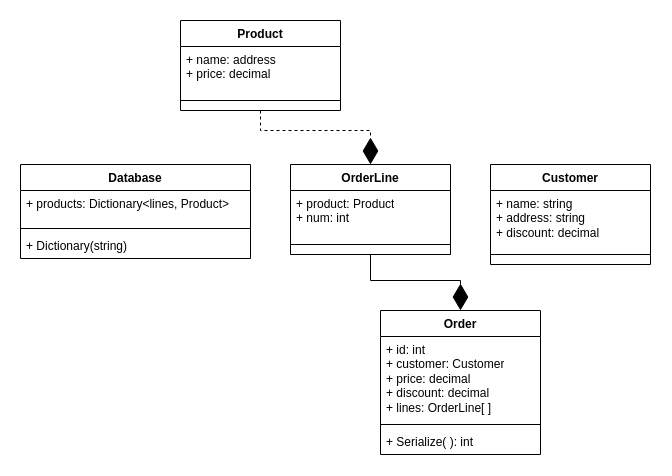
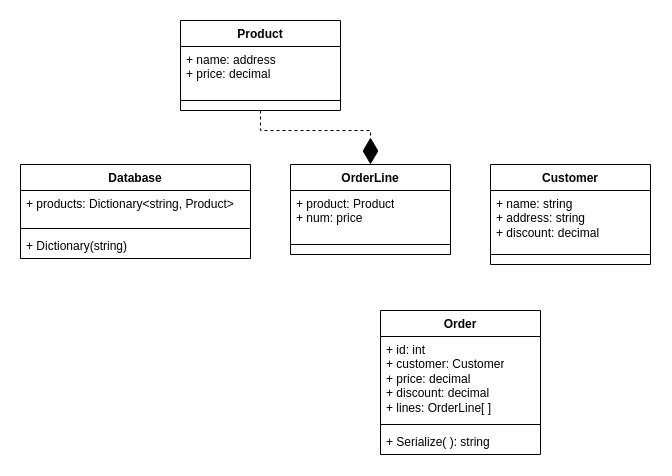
- <mxCell id="18" value="+ products: Dictionary&amp;lt;lines, Product&amp;gt;" style="text;strokeColor=none;fillColor=none;align=left;verticalAlign=top;spacingLeft=4;spacingRight=4;overflow=hidden;rotatable=0;points=[[0,0.5],[1,0.5]];portConstraint=eastwest;whiteSpace=wrap;html=1;" vertex="1" parent="17"><mxGeometry y="26" width="230" height="34" as="geometry" /></mxCell>
+ <mxCell id="18" value="+ products: Dictionary&amp;lt;string, Product&amp;gt;" style="text;strokeColor=none;fillColor=none;align=left;verticalAlign=top;spacingLeft=4;spacingRight=4;overflow=hidden;rotatable=0;points=[[0,0.5],[1,0.5]];portConstraint=eastwest;whiteSpace=wrap;html=1;" vertex="1" parent="17"><mxGeometry y="26" width="230" height="34" as="geometry" /></mxCell>
- <mxCell id="15" value="+ product: Product&lt;div&gt;+ num: int&lt;/div&gt;&lt;div&gt;&lt;br&gt;&lt;/div&gt;" style="text;strokeColor=none;fillColor=none;align=left;verticalAlign=top;spacingLeft=4;spacingRight=4;overflow=hidden;rotatable=0;points=[[0,0.5],[1,0.5]];portConstraint=eastwest;whiteSpace=wrap;html=1;" vertex="1" parent="14"><mxGeometry y="26" width="160" height="44" as="geometry" /></mxCell>
+ <mxCell id="15" value="+ product: Product&lt;div&gt;+ num: price&lt;/div&gt;&lt;div&gt;&lt;br&gt;&lt;/div&gt;" style="text;strokeColor=none;fillColor=none;align=left;verticalAlign=top;spacingLeft=4;spacingRight=4;overflow=hidden;rotatable=0;points=[[0,0.5],[1,0.5]];portConstraint=eastwest;whiteSpace=wrap;html=1;" vertex="1" parent="14"><mxGeometry y="26" width="160" height="44" as="geometry" /></mxCell>
- <mxCell id="13" style="edgeStyle=orthogonalEdgeStyle;rounded=0;orthogonalLoop=1;jettySize=auto;html=1;exitX=0.5;exitY=1;exitDx=0;exitDy=0;entryX=0.5;entryY=0;entryDx=0;entryDy=0;endArrow=diamondThin;endFill=1;endSize=24;" edge="1" parent="1" source="14" target="5"><mxGeometry relative="1" as="geometry"><Array as="points"><mxPoint x="370" y="280" /><mxPoint x="460" y="280" /></Array></mxGeometry></mxCell>
- <mxCell id="8" value="+ Serialize( ): int" style="text;strokeColor=none;fillColor=none;align=left;verticalAlign=top;spacingLeft=4;spacingRight=4;overflow=hidden;rotatable=0;points=[[0,0.5],[1,0.5]];portConstraint=eastwest;whiteSpace=wrap;html=1;" vertex="1" parent="5"><mxGeometry y="118" width="160" height="26" as="geometry" /></mxCell>
+ <mxCell id="8" value="+ Serialize( ): string" style="text;strokeColor=none;fillColor=none;align=left;verticalAlign=top;spacingLeft=4;spacingRight=4;overflow=hidden;rotatable=0;points=[[0,0.5],[1,0.5]];portConstraint=eastwest;whiteSpace=wrap;html=1;" vertex="1" parent="5"><mxGeometry y="118" width="160" height="26" as="geometry" /></mxCell>
